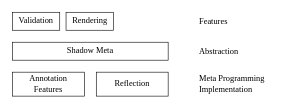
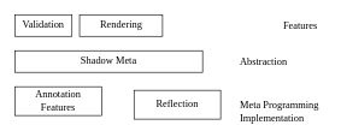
- <mxCell id="5" value="&lt;font style=&quot;font-size: 14px;&quot;&gt;Rendering&lt;/font&gt;" style="rounded=0;whiteSpace=wrap;html=1;fontFamily=Jetbrains Mono;labelBackgroundColor=none;fontSize=14;" parent="1" vertex="1"><mxGeometry x="109.5" y="20" width="79" height="30" as="geometry" /></mxCell>
+ <mxCell id="5" value="&lt;font style=&quot;font-size: 14px;&quot;&gt;Rendering&lt;/font&gt;" style="rounded=0;whiteSpace=wrap;html=1;fontFamily=Jetbrains Mono;labelBackgroundColor=none;fontSize=14;" parent="1" vertex="1"><mxGeometry x="109.5" y="20" width="115" height="30" as="geometry" /></mxCell>
- <mxCell id="9" value="&lt;font style=&quot;font-size: 14px;&quot; face=&quot;Jetbrains Mono&quot;&gt;Features&lt;/font&gt;" style="text;html=1;align=left;verticalAlign=middle;whiteSpace=wrap;rounded=0;fontSize=14;" vertex="1" parent="1"><mxGeometry x="330" y="20" width="50" height="30" as="geometry" /></mxCell>
+ <mxCell id="9" value="&lt;font style=&quot;font-size: 14px;&quot; face=&quot;Jetbrains Mono&quot;&gt;Features&lt;/font&gt;" style="text;html=1;align=left;verticalAlign=middle;whiteSpace=wrap;rounded=0;fontSize=14;" vertex="1" parent="1"><mxGeometry x="390" y="20" width="50" height="30" as="geometry" /></mxCell>
- <mxCell id="4" value="Reflection" style="rounded=0;whiteSpace=wrap;html=1;fontFamily=Jetbrains Mono;labelBackgroundColor=none;fontSize=14;" parent="1" vertex="1"><mxGeometry x="160" y="120" width="120" height="40" as="geometry" /></mxCell>
+ <mxCell id="4" value="Reflection" style="rounded=0;whiteSpace=wrap;html=1;fontFamily=Jetbrains Mono;labelBackgroundColor=none;fontSize=14;" parent="1" vertex="1"><mxGeometry x="185" y="125" width="120" height="40" as="geometry" /></mxCell>
- <mxCell id="7" value="&lt;font style=&quot;font-size: 14px;&quot; face=&quot;Jetbrains Mono&quot;&gt;Meta Programming Implementation&lt;/font&gt;" style="text;html=1;align=left;verticalAlign=middle;whiteSpace=wrap;rounded=0;fontSize=14;" vertex="1" parent="1"><mxGeometry x="330" y="125" width="120" height="30" as="geometry" /></mxCell>
+ <mxCell id="7" value="&lt;font style=&quot;font-size: 14px;&quot; face=&quot;Jetbrains Mono&quot;&gt;Meta Programming Implementation&lt;/font&gt;" style="text;html=1;align=left;verticalAlign=middle;whiteSpace=wrap;rounded=0;fontSize=14;" vertex="1" parent="1"><mxGeometry x="330" y="140" width="120" height="30" as="geometry" /></mxCell>
